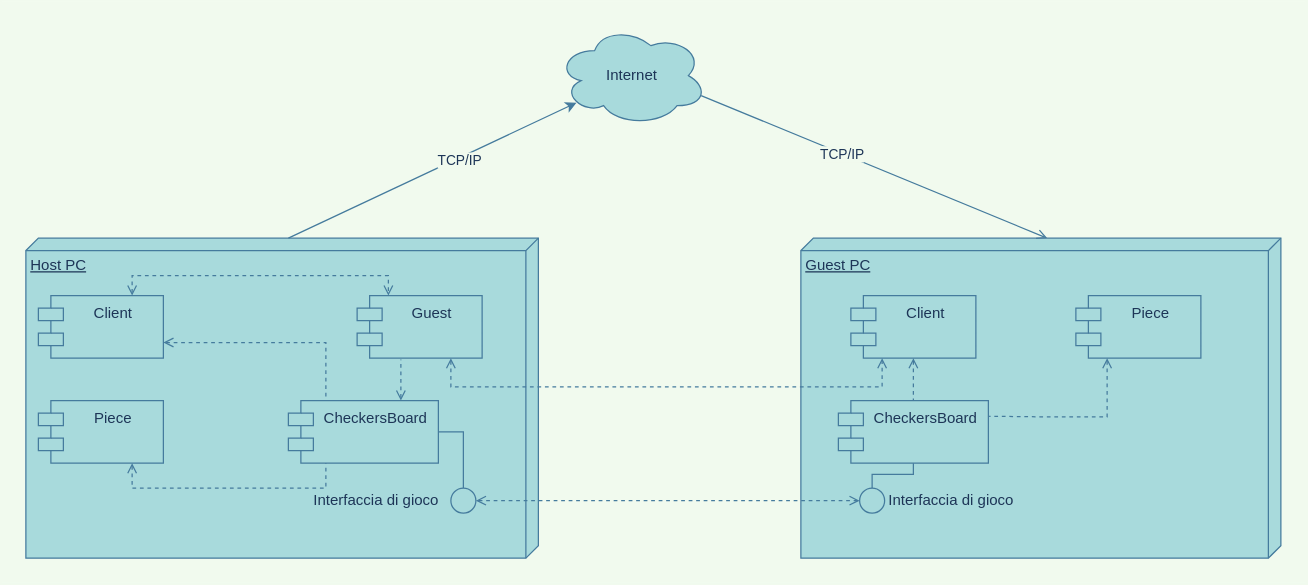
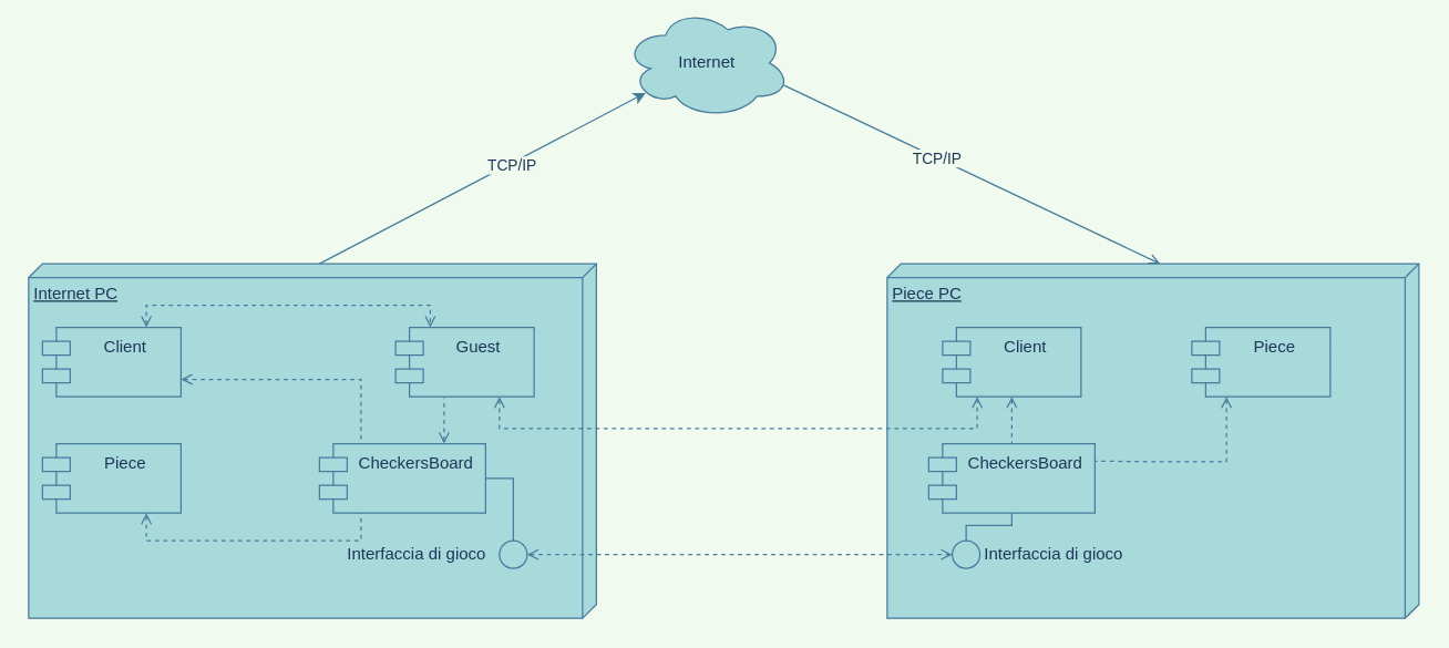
- <mxCell id="3" value="Internet" style="ellipse;shape=cloud;whiteSpace=wrap;html=1;fillColor=#A8DADC;strokeColor=#457B9D;fontColor=#1D3557;" parent="1" vertex="1"><mxGeometry x="445" y="20" width="120" height="80" as="geometry" /></mxCell>
+ <mxCell id="3" value="Internet" style="ellipse;shape=cloud;whiteSpace=wrap;html=1;fillColor=#A8DADC;strokeColor=#457B9D;fontColor=#1D3557;" parent="1" vertex="1"><mxGeometry x="450" y="5" width="120" height="80" as="geometry" /></mxCell>
- <mxCell id="2" value="Host PC" style="verticalAlign=top;align=left;spacingTop=8;spacingLeft=2;spacingRight=12;shape=cube;size=10;direction=south;fontStyle=4;html=1;fillColor=#A8DADC;strokeColor=#457B9D;fontColor=#1D3557;" parent="1" vertex="1"><mxGeometry x="20" y="190" width="410" height="256" as="geometry" /></mxCell>
+ <mxCell id="2" value="Internet PC" style="verticalAlign=top;align=left;spacingTop=8;spacingLeft=2;spacingRight=12;shape=cube;size=10;direction=south;fontStyle=4;html=1;fillColor=#A8DADC;strokeColor=#457B9D;fontColor=#1D3557;" parent="1" vertex="1"><mxGeometry x="20" y="190" width="410" height="256" as="geometry" /></mxCell>
- <mxCell id="4" value="Guest PC" style="verticalAlign=top;align=left;spacingTop=8;spacingLeft=2;spacingRight=12;shape=cube;size=10;direction=south;fontStyle=4;html=1;flipH=0;fillColor=#A8DADC;strokeColor=#457B9D;fontColor=#1D3557;" parent="1" vertex="1"><mxGeometry x="640" y="190" width="384" height="256" as="geometry" /></mxCell>
+ <mxCell id="4" value="Piece PC" style="verticalAlign=top;align=left;spacingTop=8;spacingLeft=2;spacingRight=12;shape=cube;size=10;direction=south;fontStyle=4;html=1;flipH=0;fillColor=#A8DADC;strokeColor=#457B9D;fontColor=#1D3557;" parent="1" vertex="1"><mxGeometry x="640" y="190" width="384" height="256" as="geometry" /></mxCell>
